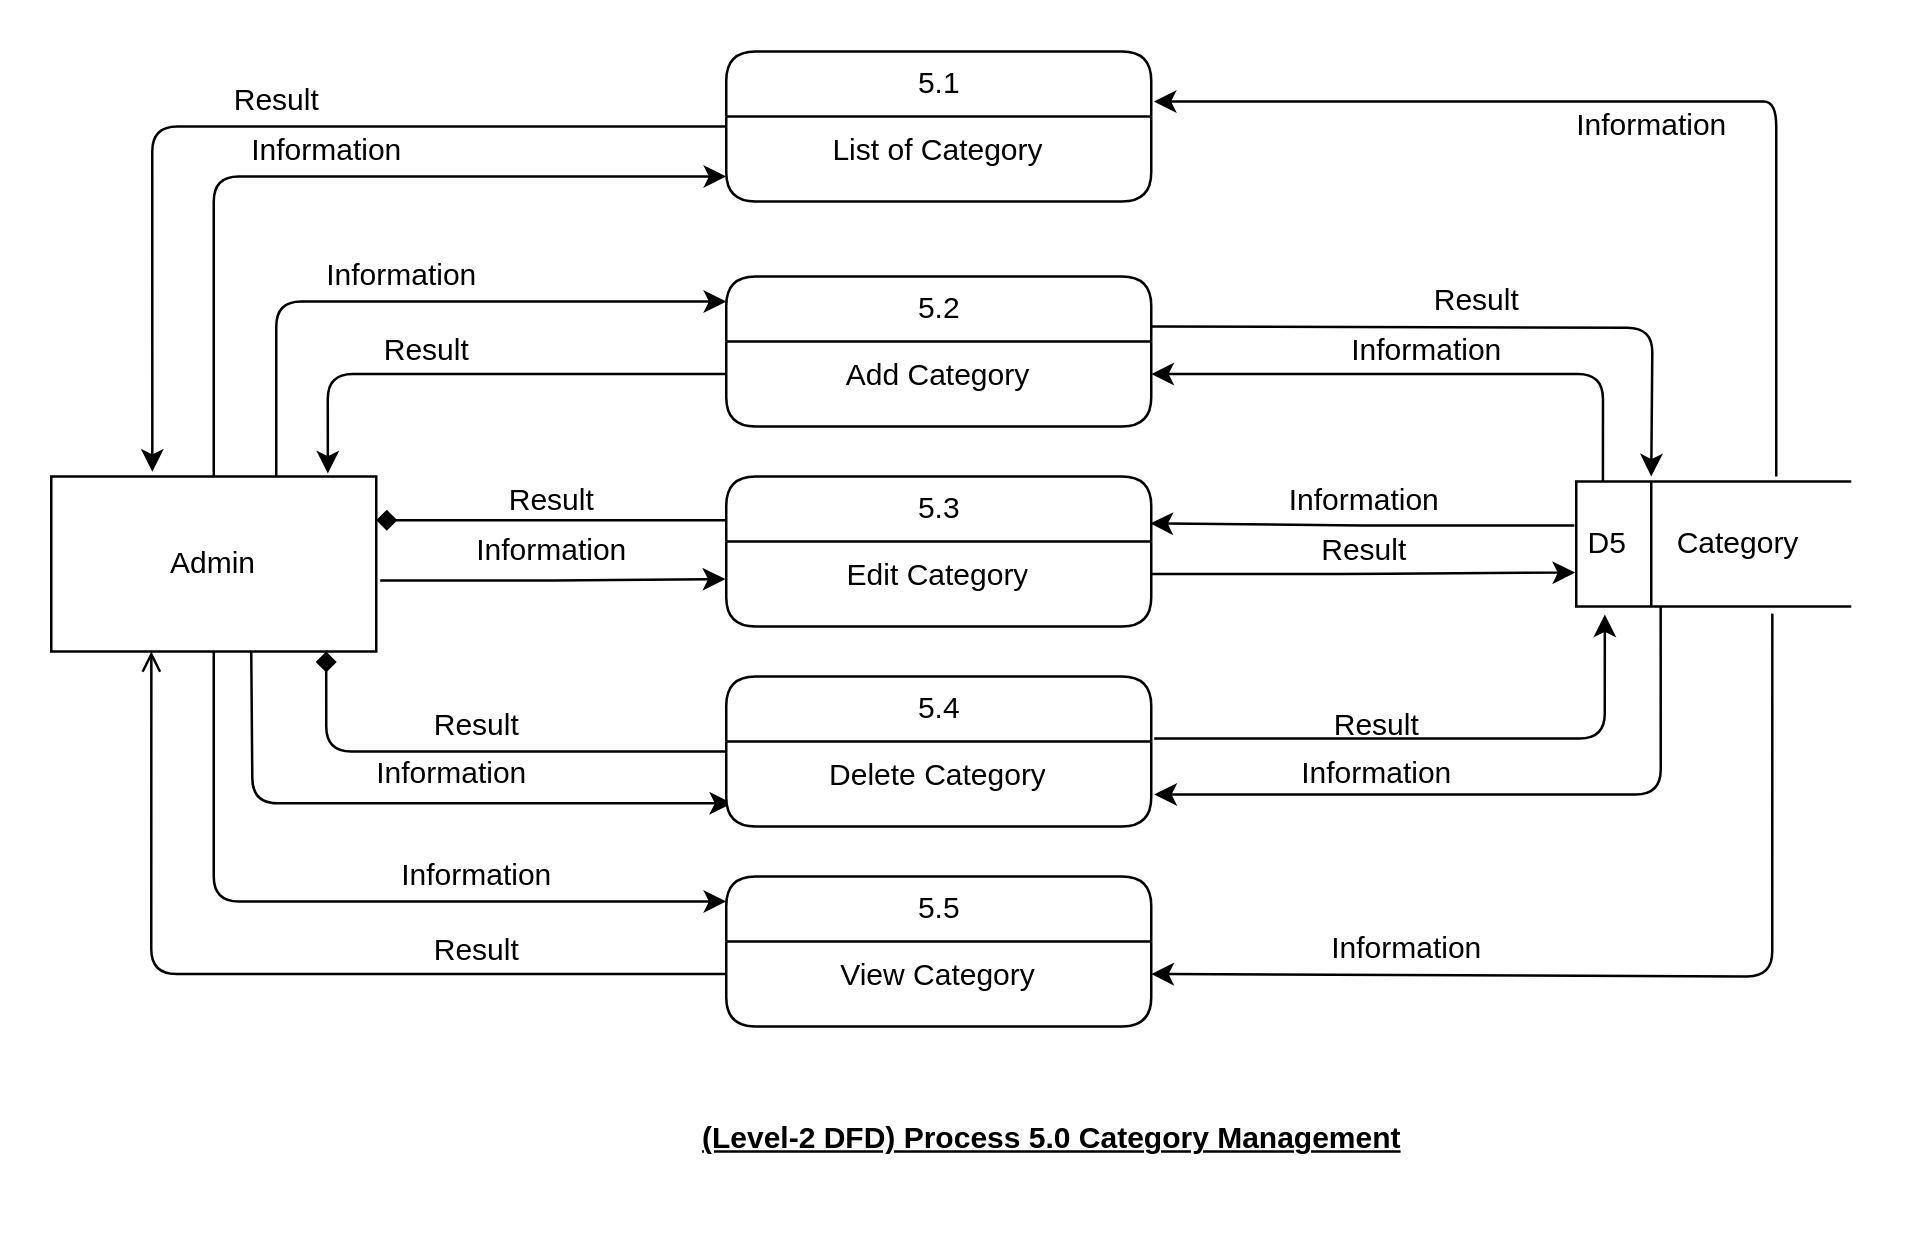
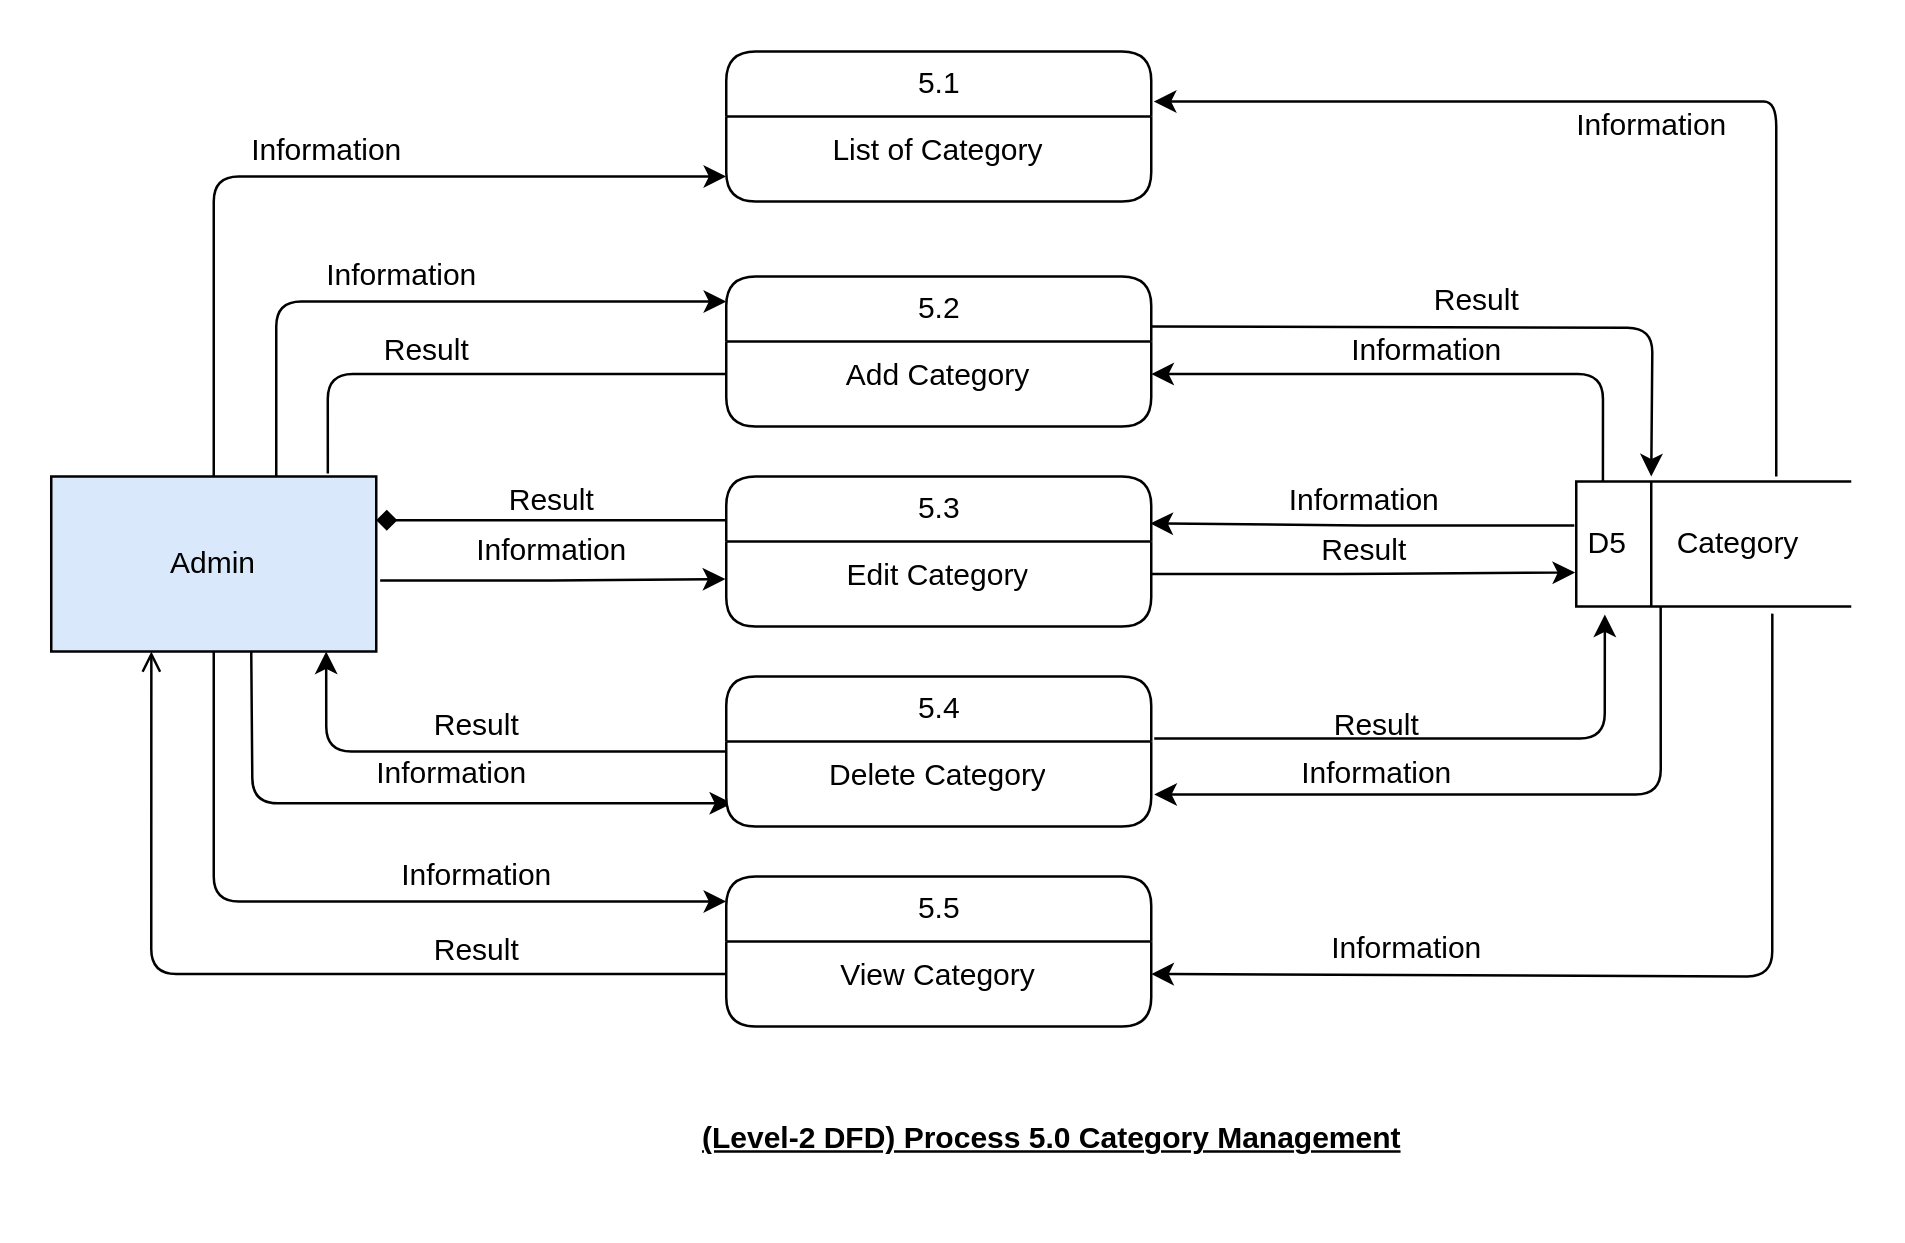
- <mxCell id="3" value="Result" style="edgeStyle=orthogonalEdgeStyle;rounded=1;sketch=0;orthogonalLoop=1;jettySize=auto;html=1;entryX=0.311;entryY=-0.027;entryDx=0;entryDy=0;entryPerimeter=0;labelBackgroundColor=none;fontColor=#000000;fontFamily=Helvetica;fontSize=12;" parent="1" source="4" target="11" edge="1"><mxGeometry x="-0.021" y="-10" relative="1" as="geometry"><mxPoint as="offset" /></mxGeometry></mxCell>
- <mxCell id="32" value="Result" style="edgeStyle=orthogonalEdgeStyle;curved=0;rounded=1;sketch=0;orthogonalLoop=1;jettySize=auto;html=1;entryX=0.851;entryY=-0.017;entryDx=0;entryDy=0;entryPerimeter=0;labelBackgroundColor=none;fontColor=#000000;fontFamily=Helvetica;fontSize=12;" parent="1" source="14" target="11" edge="1"><mxGeometry x="0.205" y="-9" relative="1" as="geometry"><mxPoint as="offset" /></mxGeometry></mxCell>
+ <mxCell id="32" value="Result" style="edgeStyle=orthogonalEdgeStyle;curved=0;rounded=1;sketch=0;orthogonalLoop=1;jettySize=auto;html=1;entryX=0.851;entryY=-0.017;entryDx=0;entryDy=0;entryPerimeter=0;labelBackgroundColor=none;fontColor=#000000;fontFamily=Helvetica;fontSize=12;endArrow=none;" parent="1" source="14" target="11" edge="1"><mxGeometry x="0.205" y="-9" relative="1" as="geometry"><mxPoint as="offset" /></mxGeometry></mxCell>
- <mxCell id="11" value="&lt;font style=&quot;font-size: 12px;&quot;&gt;Admin&lt;/font&gt;" style="rounded=0;whiteSpace=wrap;html=1;fontColor=#000000;fontFamily=Helvetica;fontSize=12;" parent="1" vertex="1"><mxGeometry x="20" y="190" width="130" height="70" as="geometry" /></mxCell>
+ <mxCell id="11" value="&lt;font style=&quot;font-size: 12px;&quot;&gt;Admin&lt;/font&gt;" style="rounded=0;whiteSpace=wrap;html=1;fontColor=#000000;fontFamily=Helvetica;fontSize=12;fillColor=#dae8fc;" parent="1" vertex="1"><mxGeometry x="20" y="190" width="130" height="70" as="geometry" /></mxCell>
- <mxCell id="18" value="Result" style="edgeStyle=orthogonalEdgeStyle;curved=0;rounded=1;sketch=0;orthogonalLoop=1;jettySize=auto;html=1;entryX=0.846;entryY=1;entryDx=0;entryDy=0;entryPerimeter=0;labelBackgroundColor=none;fontColor=#000000;fontFamily=Helvetica;fontSize=12;endArrow=diamond;" parent="1" source="19" target="11" edge="1"><mxGeometry y="-10" relative="1" as="geometry"><mxPoint as="offset" /></mxGeometry></mxCell>
+ <mxCell id="18" value="Result" style="edgeStyle=orthogonalEdgeStyle;curved=0;rounded=1;sketch=0;orthogonalLoop=1;jettySize=auto;html=1;entryX=0.846;entryY=1;entryDx=0;entryDy=0;entryPerimeter=0;labelBackgroundColor=none;fontColor=#000000;fontFamily=Helvetica;fontSize=12;" parent="1" source="19" target="11" edge="1"><mxGeometry y="-10" relative="1" as="geometry"><mxPoint as="offset" /></mxGeometry></mxCell>
